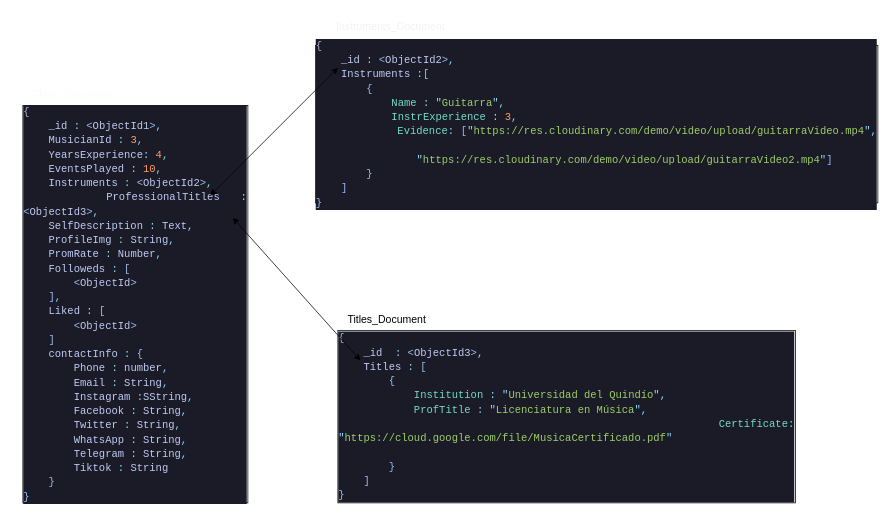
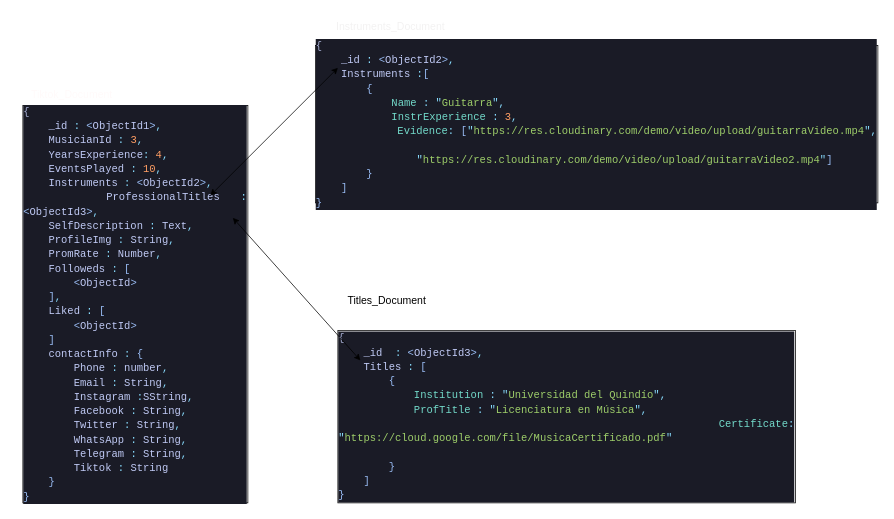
- <mxCell id="7" value="Titles_Document" style="text;html=1;align=center;verticalAlign=middle;resizable=0;points=[];autosize=1;strokeColor=none;fillColor=none;fontSize=14;fontColor=default;" parent="1" vertex="1"><mxGeometry x="450" y="410" width="130" height="30" as="geometry" /></mxCell>
+ <mxCell id="7" value="Titles_Document" style="text;html=1;align=center;verticalAlign=middle;resizable=0;points=[];autosize=1;strokeColor=none;fillColor=none;fontSize=14;fontColor=default;" parent="1" vertex="1"><mxGeometry x="450" y="385" width="130" height="30" as="geometry" /></mxCell>
